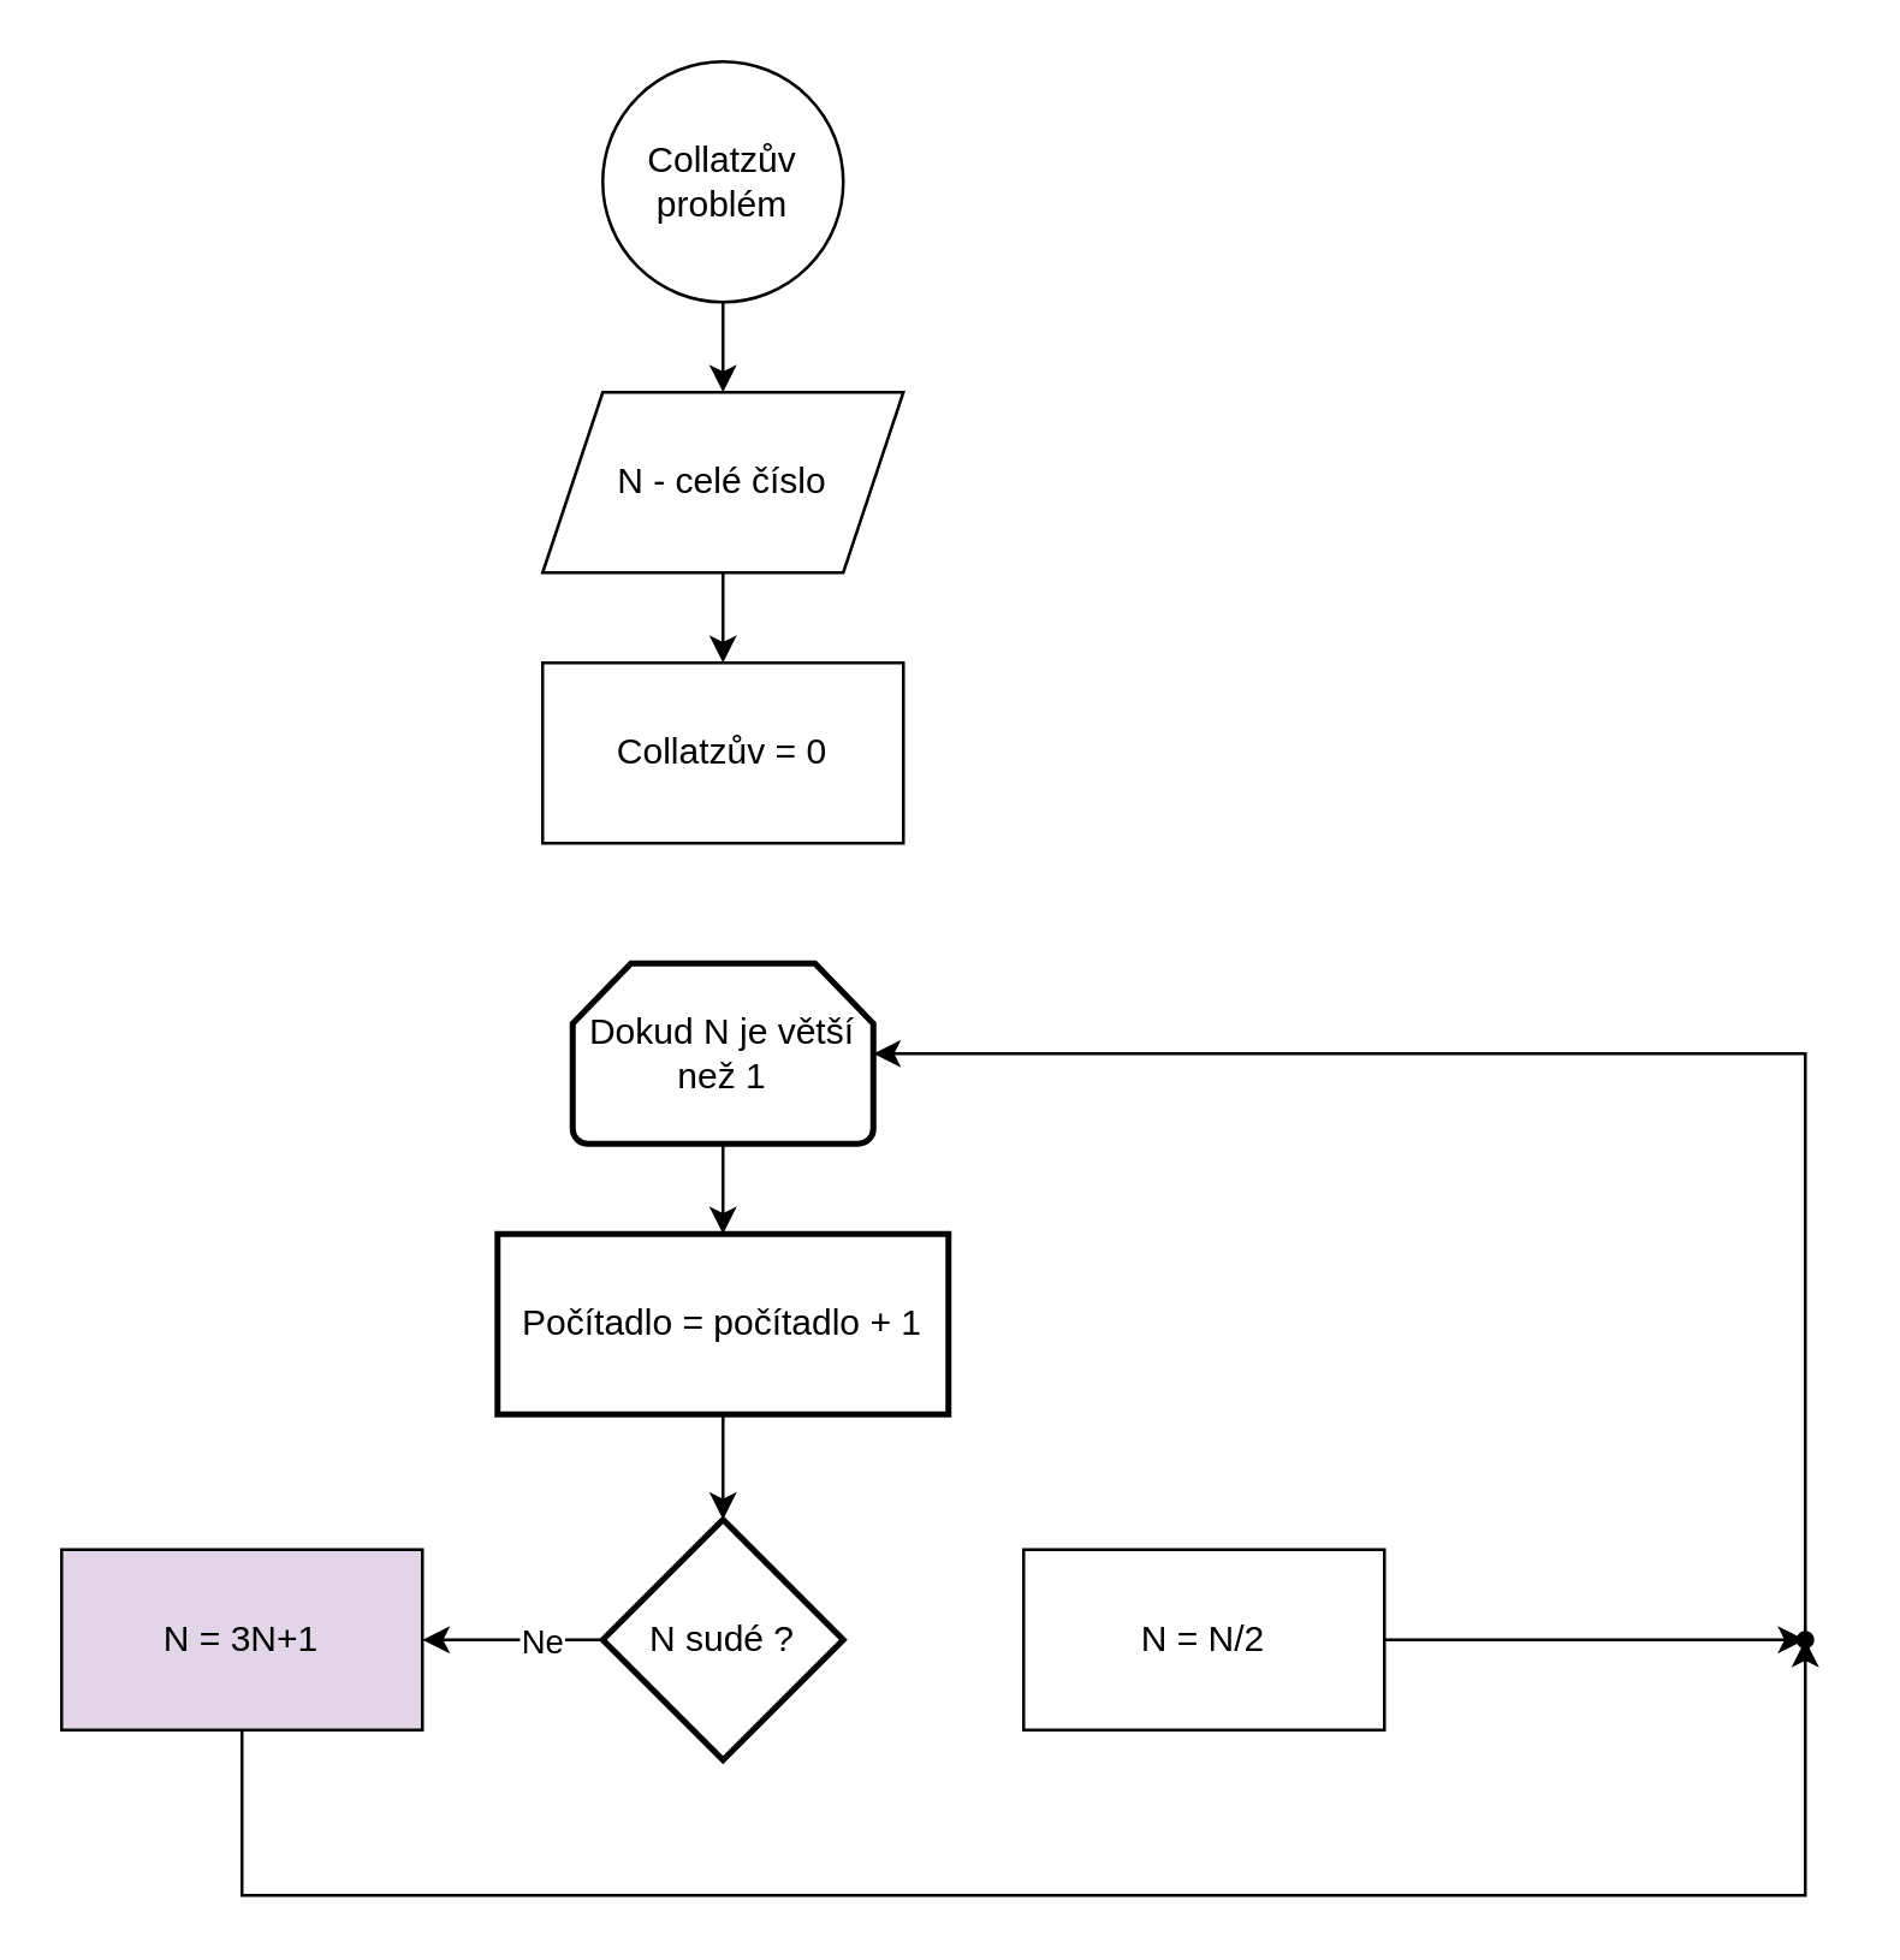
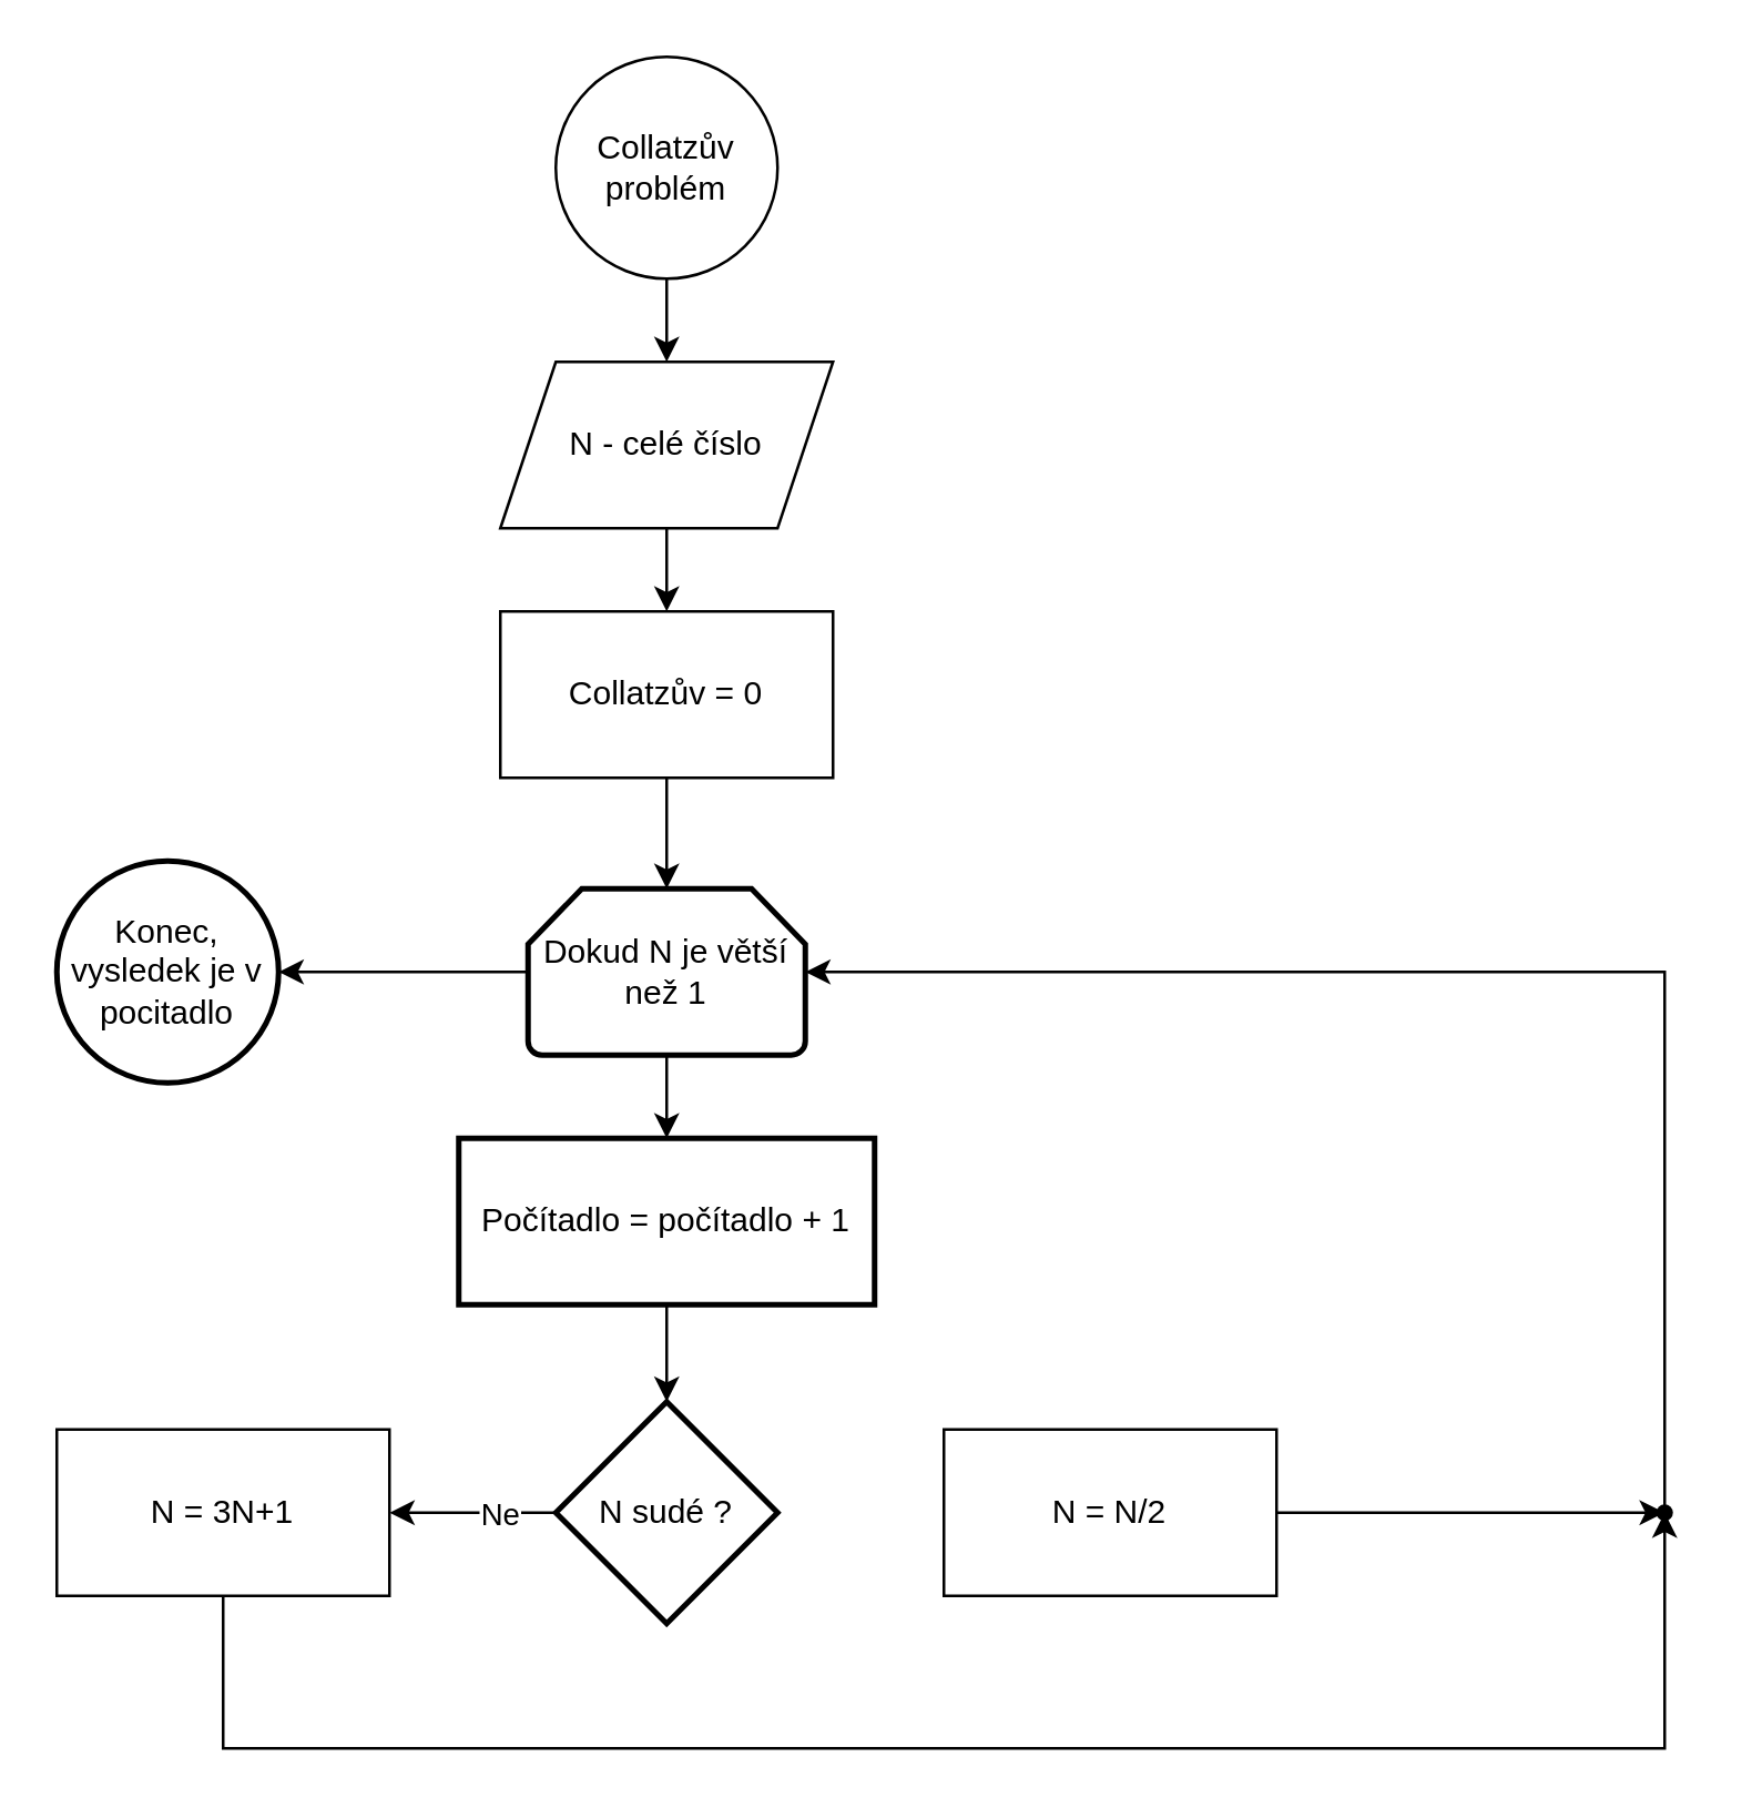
+ <mxCell id="10" style="edgeStyle=orthogonalEdgeStyle;rounded=0;orthogonalLoop=1;jettySize=auto;html=1;entryX=0.5;entryY=0;entryDx=0;entryDy=0;entryPerimeter=0;" edge="1" parent="1" source="6" target="9"><mxGeometry relative="1" as="geometry" /></mxCell>
+ <mxCell id="22" value="Konec, vysledek je v pocitadlo" style="ellipse;whiteSpace=wrap;html=1;strokeWidth=2;" vertex="1" parent="1"><mxGeometry x="20" y="310" width="80" height="80" as="geometry" /></mxCell>
+ <mxCell id="8" value="" style="edgeStyle=orthogonalEdgeStyle;rounded=0;orthogonalLoop=1;jettySize=auto;html=1;" edge="1" parent="1" source="9" target="22"><mxGeometry relative="1" as="geometry" /></mxCell>
- <mxCell id="19" value="N = 3N+1" style="rounded=0;whiteSpace=wrap;html=1;fillColor=#e1d5e7;" vertex="1" parent="1"><mxGeometry x="20" y="515" width="120" height="60" as="geometry" /></mxCell>
+ <mxCell id="19" value="N = 3N+1" style="rounded=0;whiteSpace=wrap;html=1;" vertex="1" parent="1"><mxGeometry x="20" y="515" width="120" height="60" as="geometry" /></mxCell>
